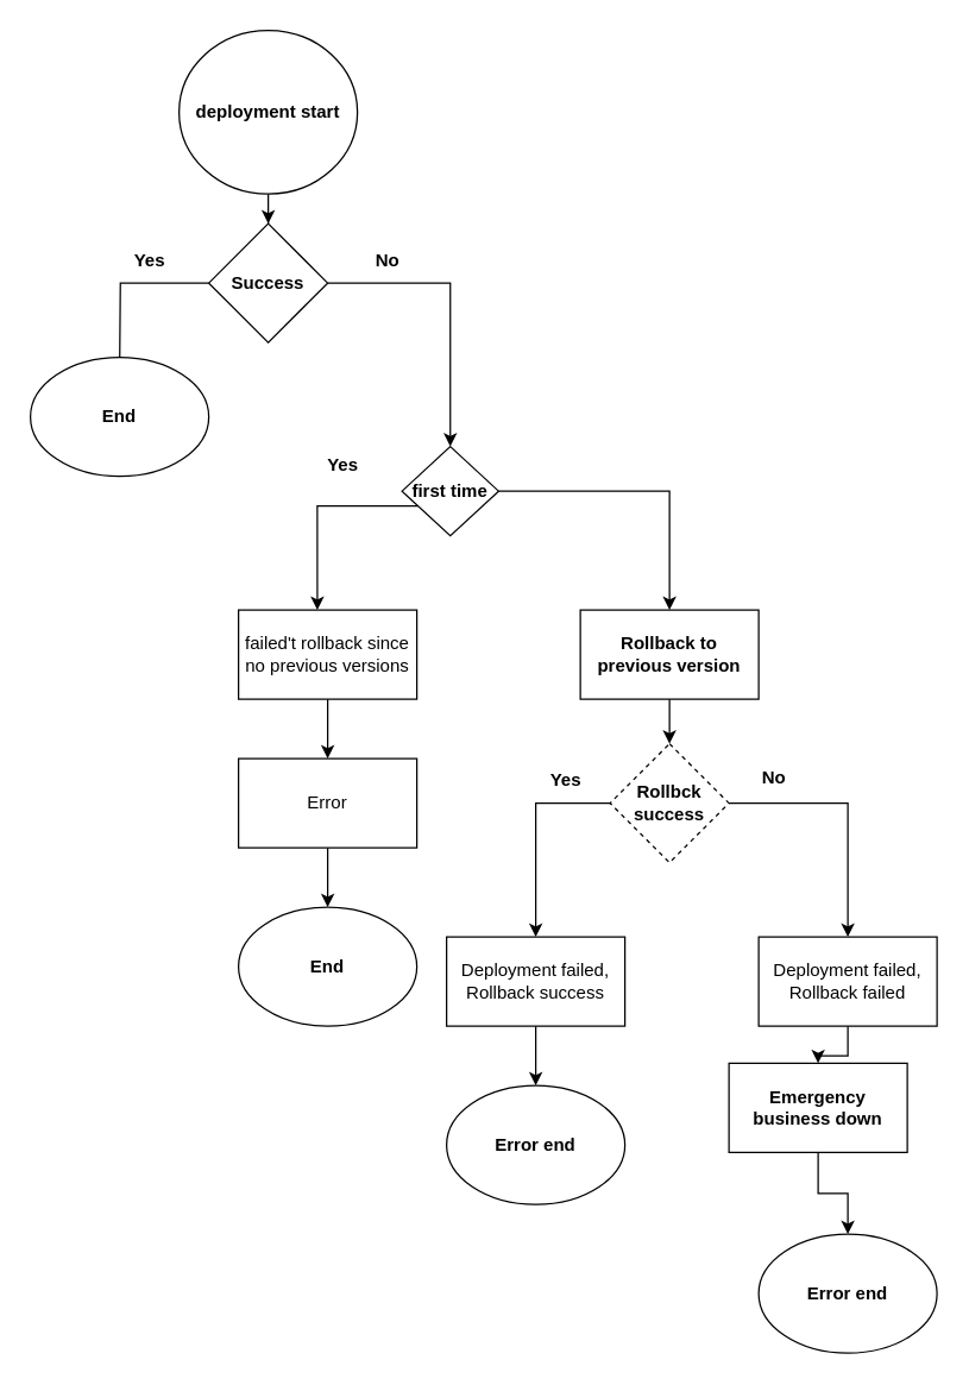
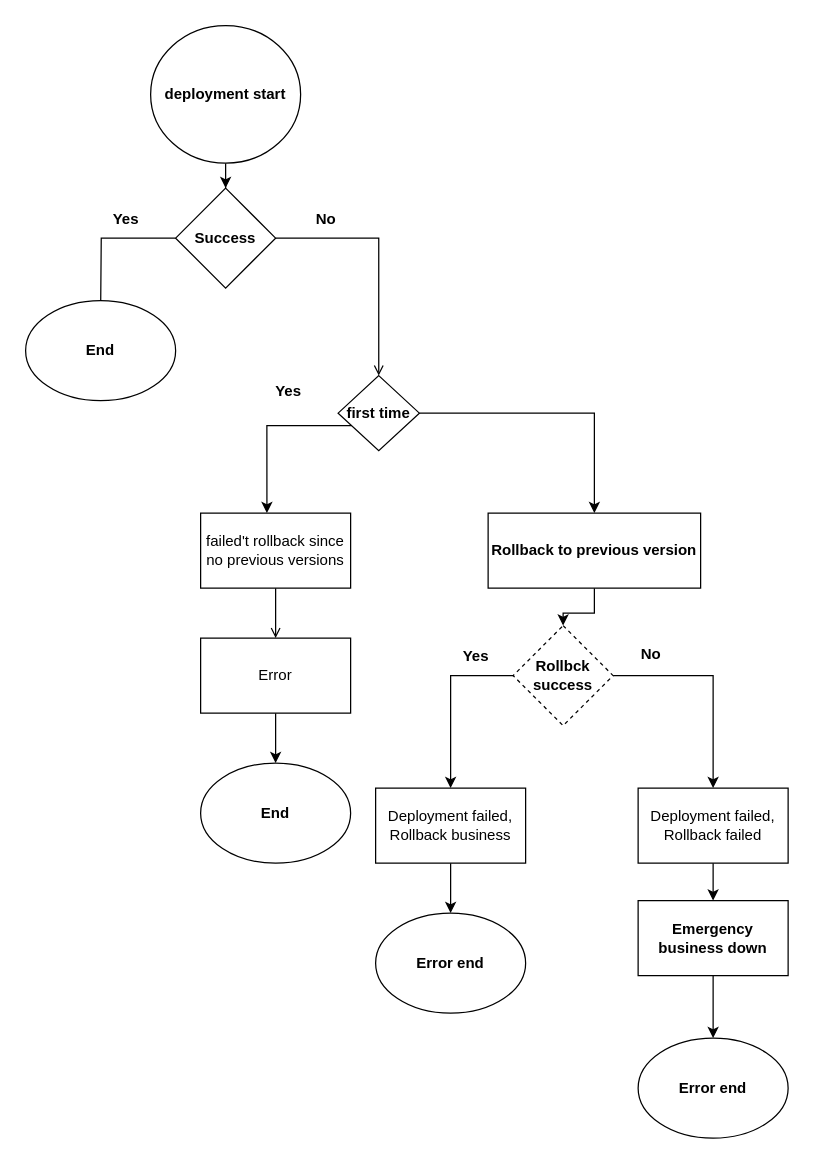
- <mxCell id="4" style="edgeStyle=orthogonalEdgeStyle;rounded=0;orthogonalLoop=1;jettySize=auto;html=1;" edge="1" parent="1" source="5" target="9"><mxGeometry relative="1" as="geometry"><mxPoint x="310" y="340" as="targetPoint" /></mxGeometry></mxCell>
+ <mxCell id="4" style="edgeStyle=orthogonalEdgeStyle;rounded=0;orthogonalLoop=1;jettySize=auto;html=1;endArrow=open;" edge="1" parent="1" source="5" target="9"><mxGeometry relative="1" as="geometry"><mxPoint x="310" y="340" as="targetPoint" /></mxGeometry></mxCell>
- <mxCell id="17" value="&lt;b&gt;Rollback to previous version&lt;/b&gt;" style="rounded=0;whiteSpace=wrap;html=1;" vertex="1" parent="1"><mxGeometry x="390" y="410" width="120" height="60" as="geometry" /></mxCell>
+ <mxCell id="17" value="&lt;b&gt;Rollback to previous version&lt;/b&gt;" style="rounded=0;whiteSpace=wrap;html=1;" vertex="1" parent="1"><mxGeometry x="390" y="410" width="170" height="60" as="geometry" /></mxCell>
- <mxCell id="10" style="edgeStyle=orthogonalEdgeStyle;rounded=0;orthogonalLoop=1;jettySize=auto;html=1;entryX=0.5;entryY=0;entryDx=0;entryDy=0;" edge="1" parent="1" source="11" target="14"><mxGeometry relative="1" as="geometry" /></mxCell>
+ <mxCell id="10" style="edgeStyle=orthogonalEdgeStyle;rounded=0;orthogonalLoop=1;jettySize=auto;html=1;entryX=0.5;entryY=0;entryDx=0;entryDy=0;endArrow=open;" edge="1" parent="1" source="11" target="14"><mxGeometry relative="1" as="geometry" /></mxCell>
- <mxCell id="25" value="Deployment failed, Rollback success" style="rounded=0;whiteSpace=wrap;html=1;" vertex="1" parent="1"><mxGeometry x="300" y="630" width="120" height="60" as="geometry" /></mxCell>
+ <mxCell id="25" value="Deployment failed, Rollback business" style="rounded=0;whiteSpace=wrap;html=1;" vertex="1" parent="1"><mxGeometry x="300" y="630" width="120" height="60" as="geometry" /></mxCell>
- <mxCell id="31" value="&lt;b&gt;Emergency business down&lt;/b&gt;" style="rounded=0;whiteSpace=wrap;html=1;" vertex="1" parent="1"><mxGeometry x="490" y="715" width="120" height="60" as="geometry" /></mxCell>
+ <mxCell id="31" value="&lt;b&gt;Emergency business down&lt;/b&gt;" style="rounded=0;whiteSpace=wrap;html=1;" vertex="1" parent="1"><mxGeometry x="510" y="720" width="120" height="60" as="geometry" /></mxCell>
